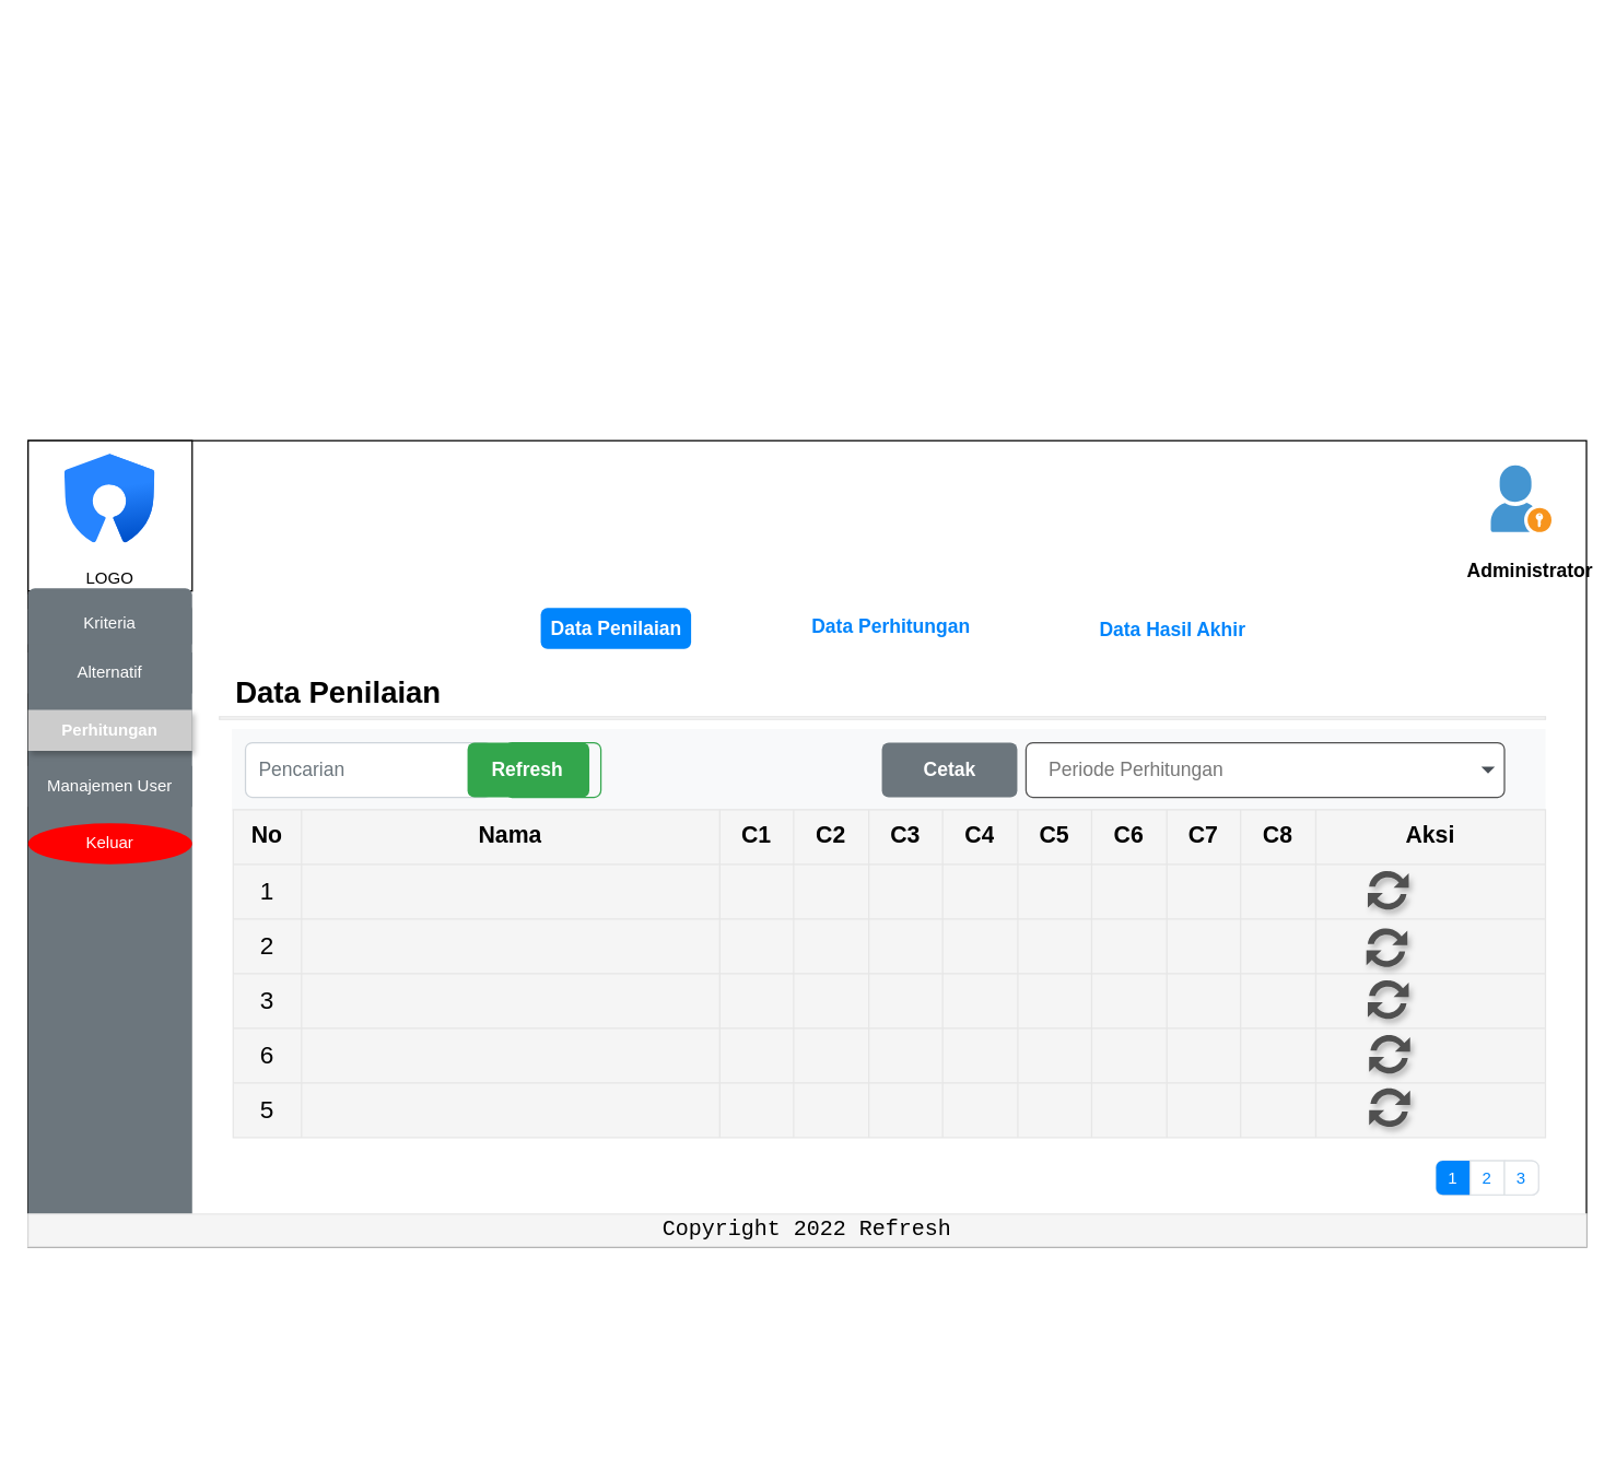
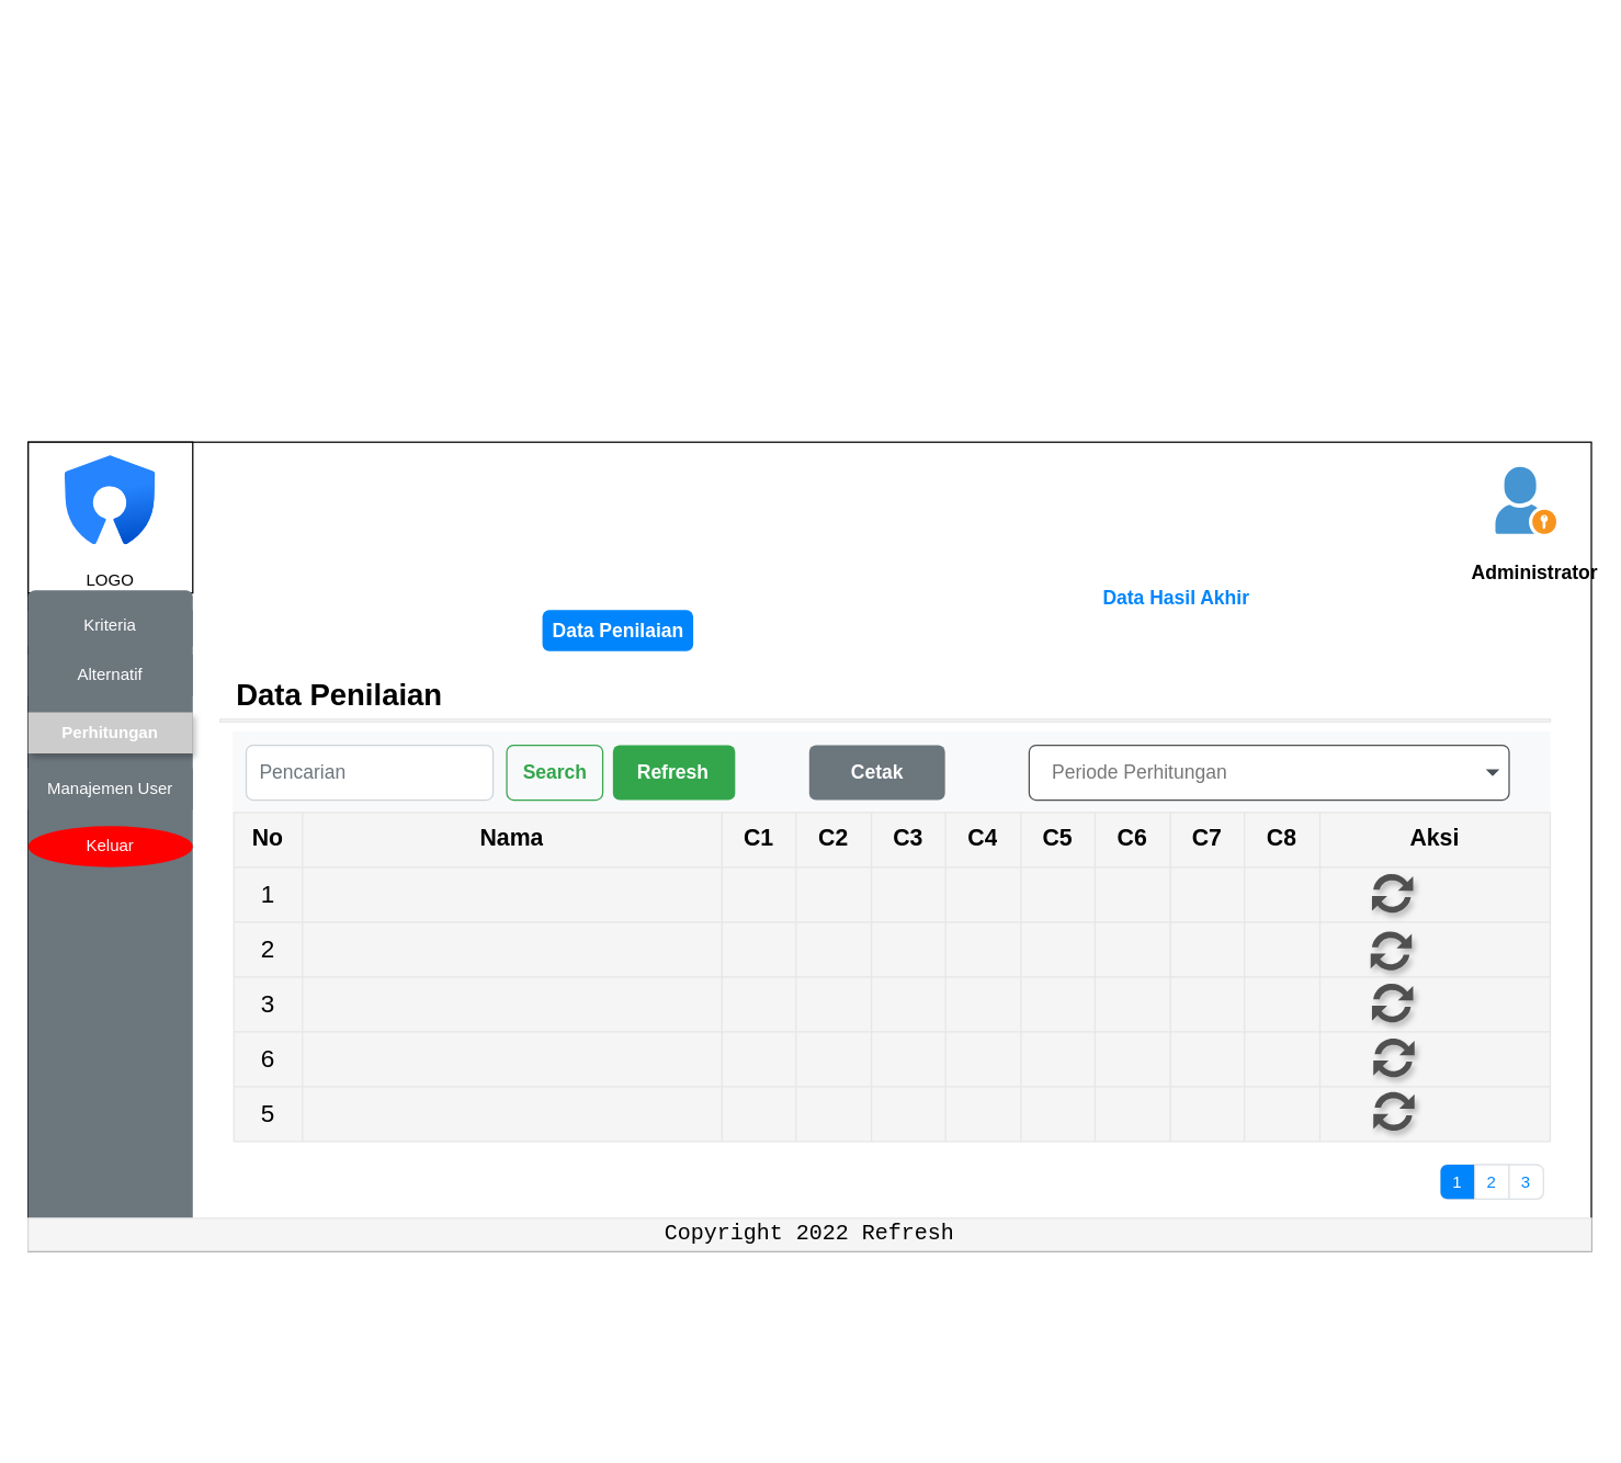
- <mxCell id="14" value="Data Perhitungan" style="fillColor=none;strokeColor=none;fontSize=14;fontColor=#0085FC;shadow=1;labelBackgroundColor=none;fontStyle=1" parent="1" vertex="1"><mxGeometry x="594" y="137.5" width="115" height="35" as="geometry" /></mxCell>
- <mxCell id="15" value="Data Hasil Akhir" style="fillColor=none;strokeColor=none;fontSize=14;fontColor=#0085FC;shadow=1;labelBackgroundColor=none;fontStyle=1" parent="1" vertex="1"><mxGeometry x="800" y="140" width="115" height="35" as="geometry" /></mxCell>
+ <mxCell id="15" value="Data Hasil Akhir" style="fillColor=none;strokeColor=none;fontSize=14;fontColor=#0085FC;shadow=1;labelBackgroundColor=none;fontStyle=1" parent="1" vertex="1"><mxGeometry x="800" y="115" width="115" height="35" as="geometry" /></mxCell>
- <mxCell id="22" value="Refresh" style="html=1;shadow=0;dashed=0;shape=mxgraph.bootstrap.rrect;rSize=5;strokeColor=none;strokeWidth=1;fillColor=#33A64C;fontColor=#FFFFFF;whiteSpace=wrap;align=center;verticalAlign=middle;spacingLeft=0;fontStyle=1;fontSize=14;spacing=5;labelBackgroundColor=none;fontFamily=Helvetica;" parent="19" vertex="1"><mxGeometry x="172.402" y="10" width="89.165" height="40" as="geometry" /></mxCell>
+ <mxCell id="22" value="Refresh" style="html=1;shadow=0;dashed=0;shape=mxgraph.bootstrap.rrect;rSize=5;strokeColor=none;strokeWidth=1;fillColor=#33A64C;fontColor=#FFFFFF;whiteSpace=wrap;align=center;verticalAlign=middle;spacingLeft=0;fontStyle=1;fontSize=14;spacing=5;labelBackgroundColor=none;fontFamily=Helvetica;" parent="19" vertex="1"><mxGeometry x="277.402" y="10" width="89.165" height="40" as="geometry" /></mxCell>
- <mxCell id="23" value="Cetak" style="html=1;shadow=0;dashed=0;shape=mxgraph.bootstrap.rrect;rSize=5;strokeColor=none;strokeWidth=1;fillColor=#6C767D;fontColor=#FFFFFF;whiteSpace=wrap;align=center;verticalAlign=middle;spacingLeft=0;fontStyle=1;fontSize=14;spacing=5;labelBackgroundColor=none;fontFamily=Helvetica;" parent="19" vertex="1"><mxGeometry x="475.546" y="10" width="99.072" height="40" as="geometry" /></mxCell>
+ <mxCell id="23" value="Cetak" style="html=1;shadow=0;dashed=0;shape=mxgraph.bootstrap.rrect;rSize=5;strokeColor=none;strokeWidth=1;fillColor=#6C767D;fontColor=#FFFFFF;whiteSpace=wrap;align=center;verticalAlign=middle;spacingLeft=0;fontStyle=1;fontSize=14;spacing=5;labelBackgroundColor=none;fontFamily=Helvetica;" parent="19" vertex="1"><mxGeometry x="420.546" y="10" width="99.072" height="40" as="geometry" /></mxCell>
